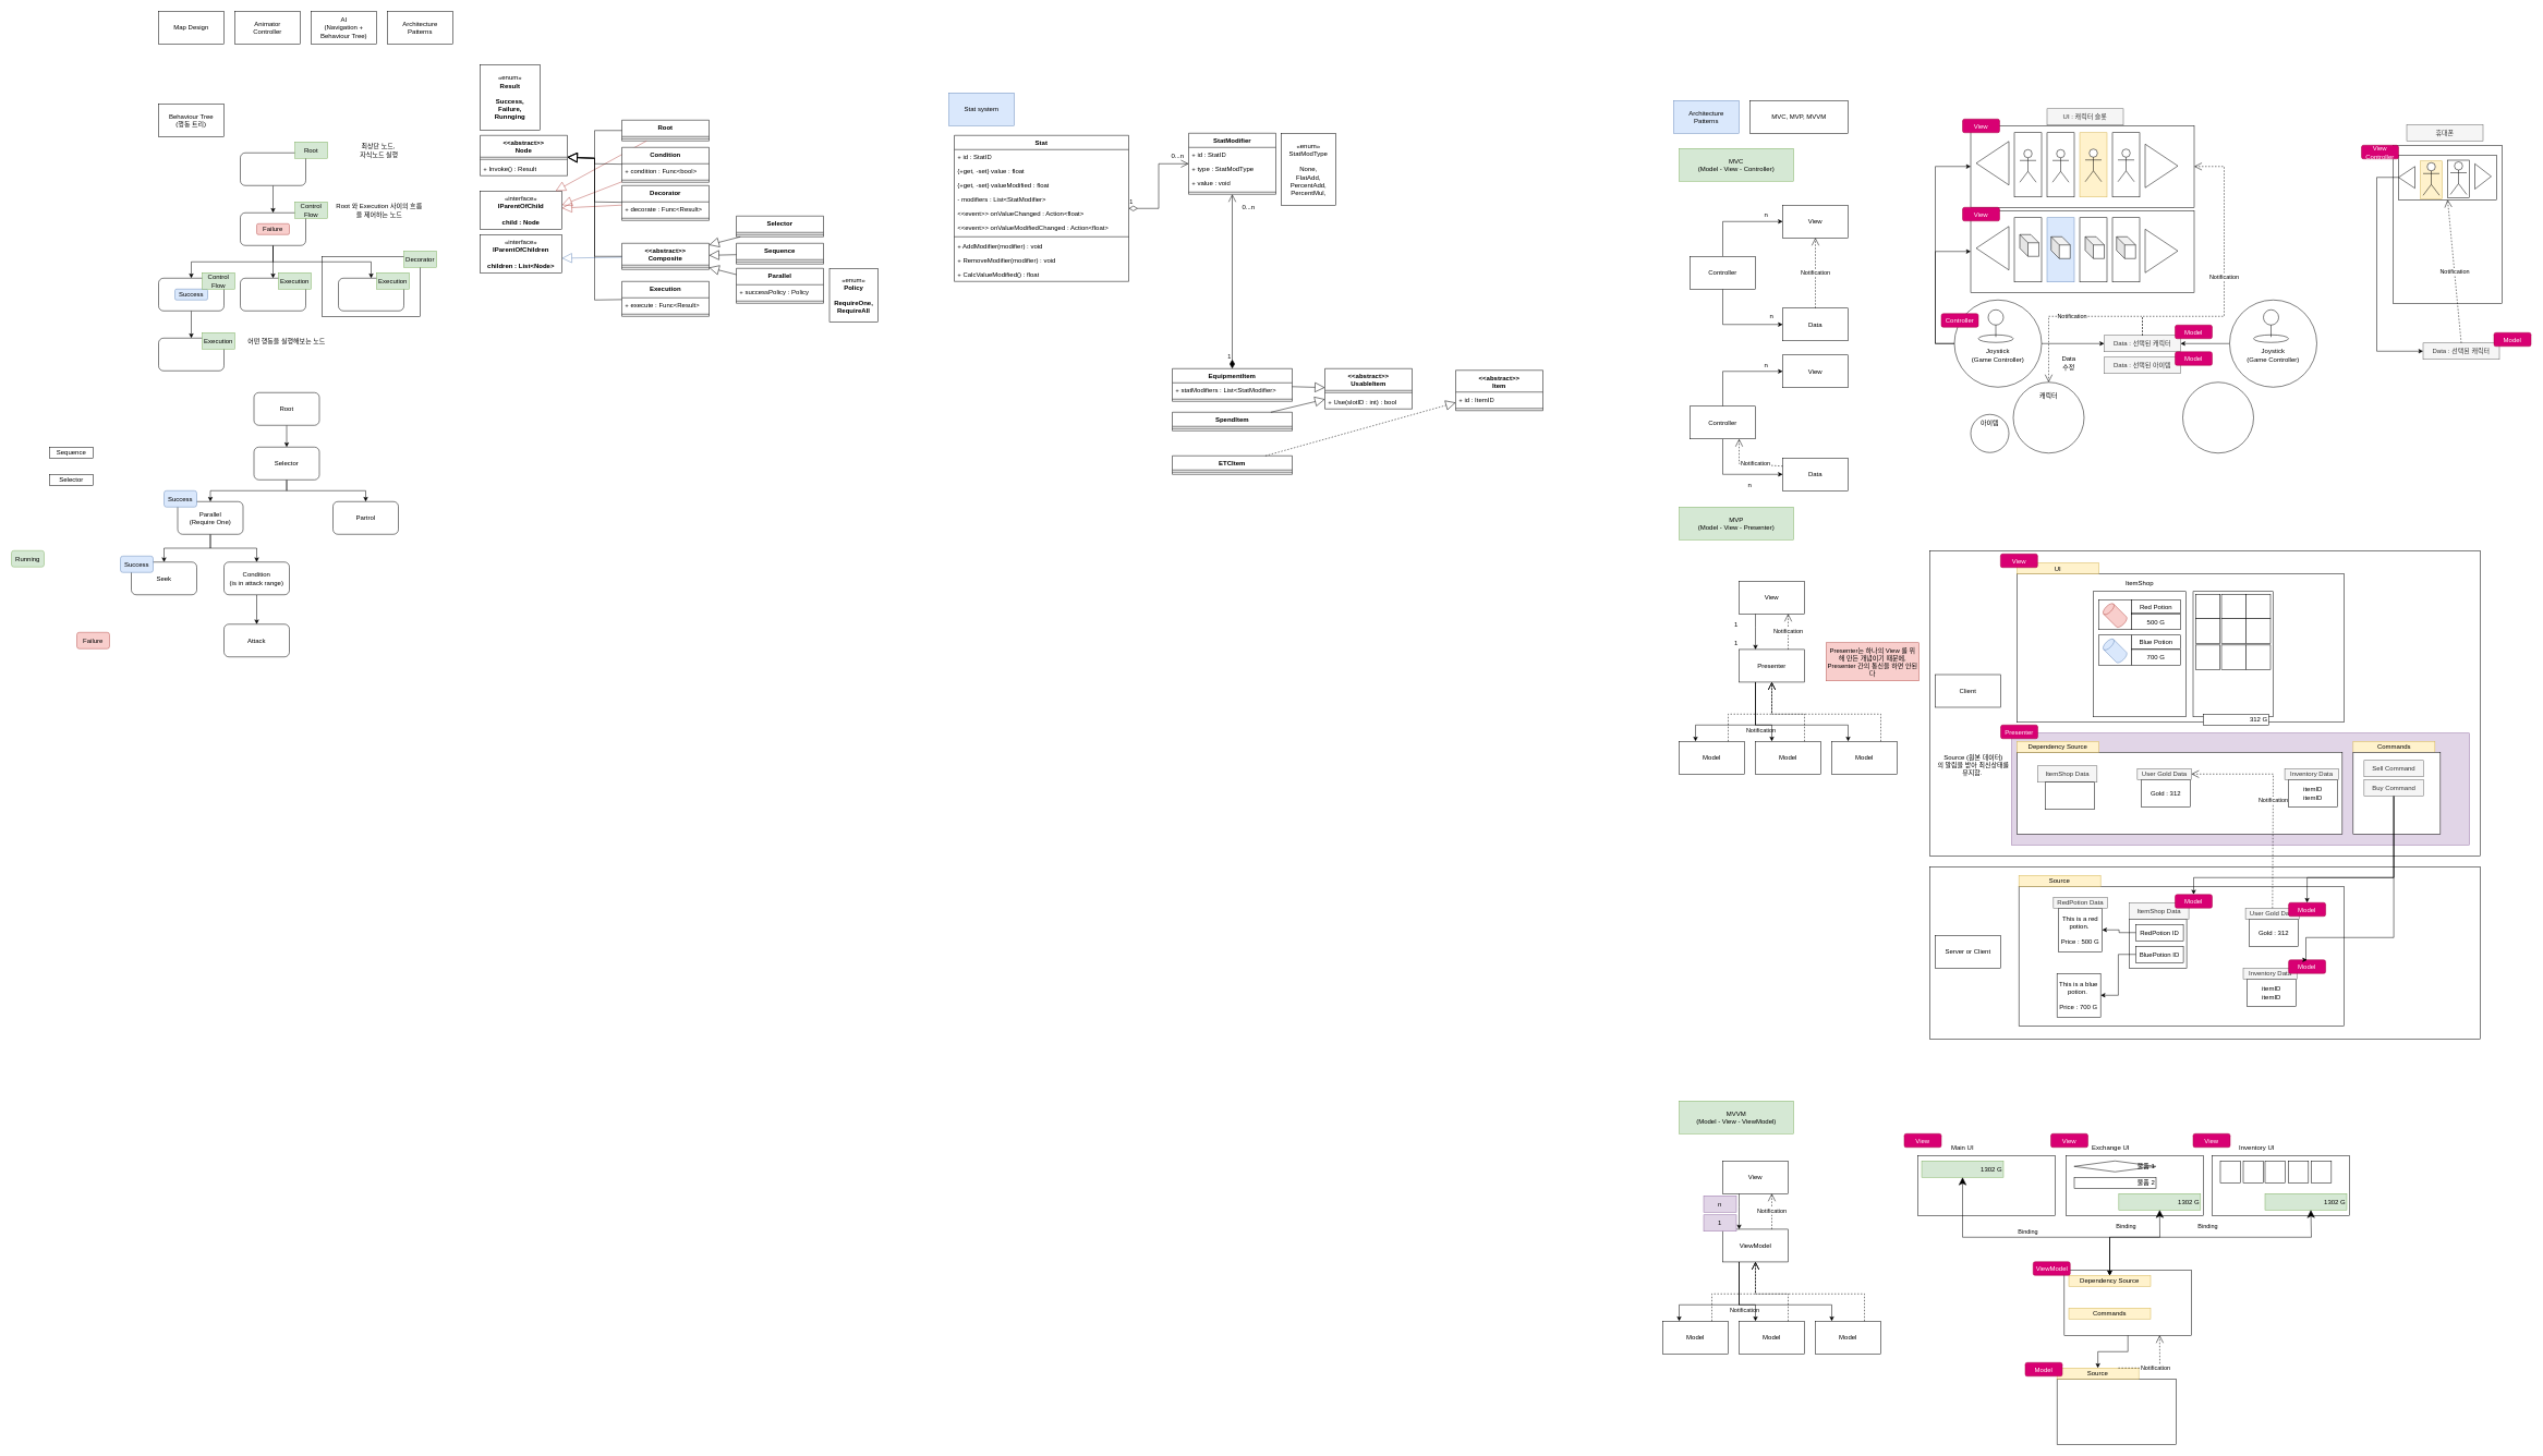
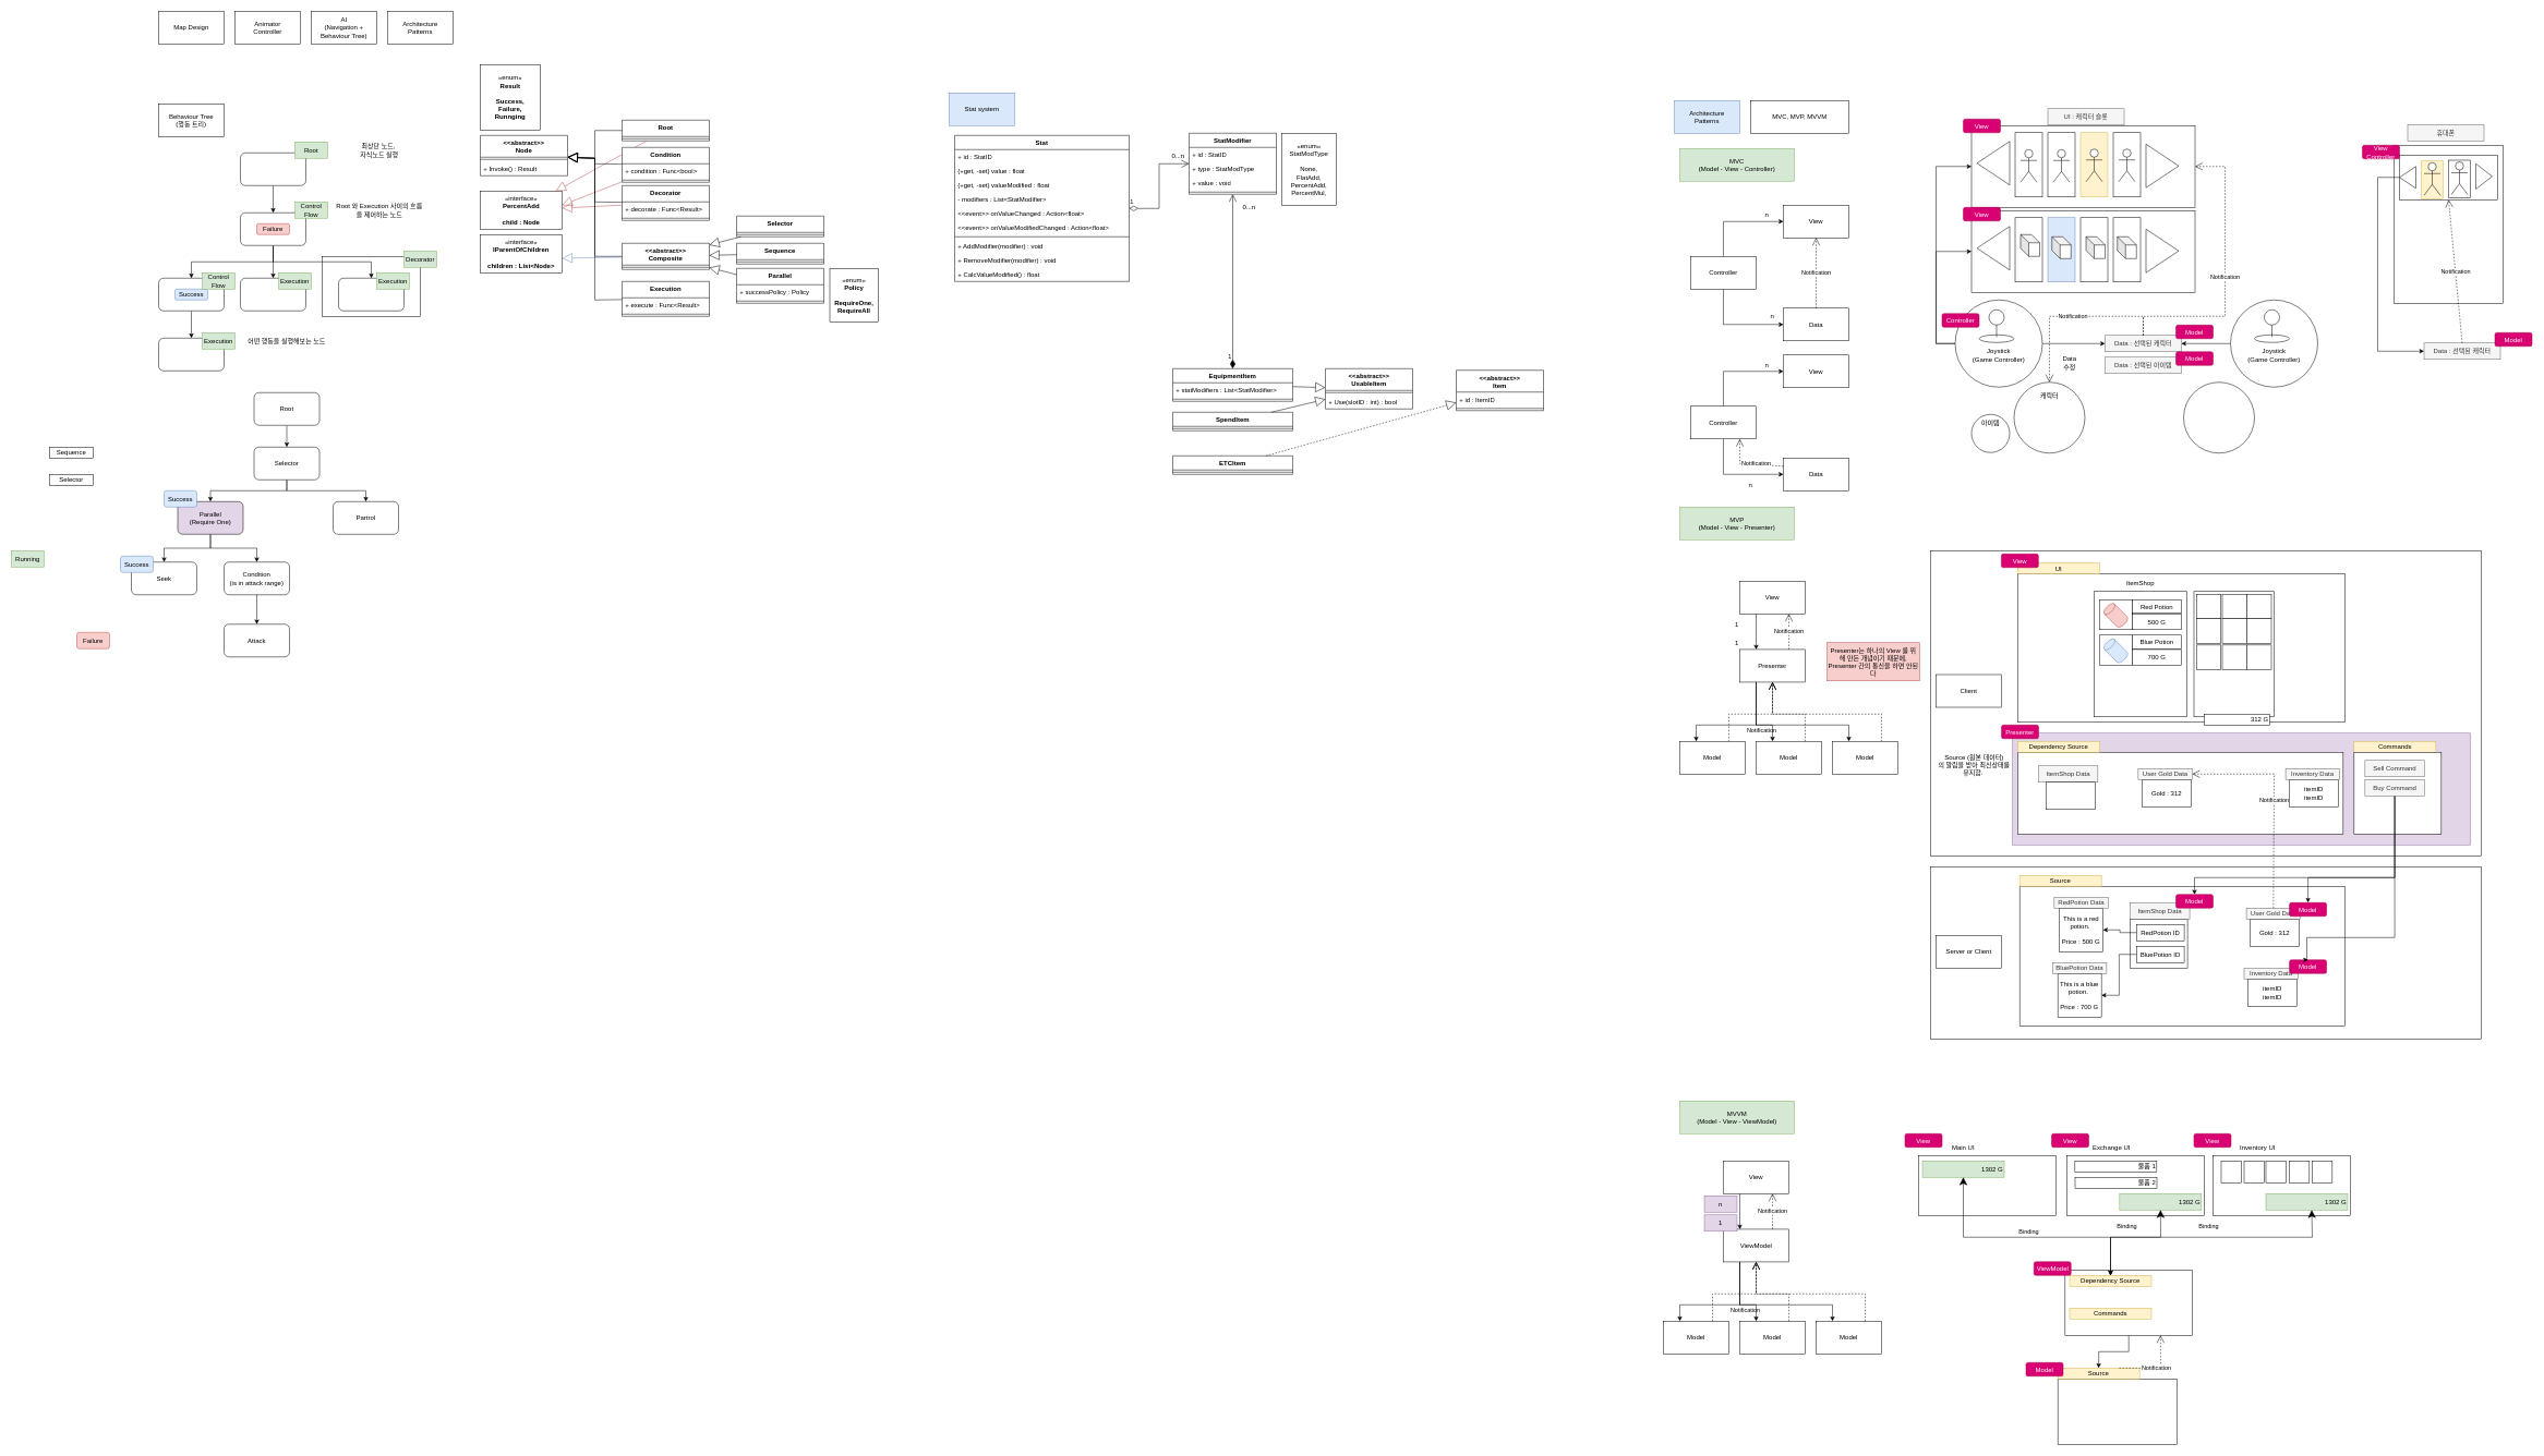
- <mxCell id="50" value="«interface»&lt;br&gt;&lt;b&gt;IParentOfChild&lt;br&gt;&lt;br&gt;child : Node&lt;br&gt;&lt;/b&gt;" style="html=1;whiteSpace=wrap;" parent="1" vertex="1"><mxGeometry x="880" y="350" width="150" height="70" as="geometry" /></mxCell>
+ <mxCell id="50" value="«interface»&lt;br&gt;&lt;b&gt;PercentAdd&lt;br&gt;&lt;br&gt;child : Node&lt;br&gt;&lt;/b&gt;" style="html=1;whiteSpace=wrap;" parent="1" vertex="1"><mxGeometry x="880" y="350" width="150" height="70" as="geometry" /></mxCell>
- <mxCell id="88" value="Parallel&lt;br&gt;(Require One)" style="rounded=1;whiteSpace=wrap;html=1;" parent="1" vertex="1"><mxGeometry x="325" y="920" width="120" height="60" as="geometry" /></mxCell>
+ <mxCell id="88" value="Parallel&lt;br&gt;(Require One)" style="rounded=1;whiteSpace=wrap;html=1;fillColor=#e1d5e7;" parent="1" vertex="1"><mxGeometry x="325" y="920" width="120" height="60" as="geometry" /></mxCell>
- <mxCell id="91" value="Running" style="rounded=1;whiteSpace=wrap;html=1;fillColor=#d5e8d4;strokeColor=#82b366;" parent="1" vertex="1"><mxGeometry x="20" y="1010" width="60" height="30" as="geometry" /></mxCell>
+ <mxCell id="91" value="Running" style="whiteSpace=wrap;html=1;fillColor=#d5e8d4;strokeColor=#82b366;rounded=0;" parent="1" vertex="1"><mxGeometry x="20" y="1010" width="60" height="30" as="geometry" /></mxCell>
+ <mxCell id="242" value="BluePotion Data" style="text;html=1;strokeColor=#666666;fillColor=#f5f5f5;align=center;verticalAlign=middle;whiteSpace=wrap;rounded=0;fontColor=#333333;" vertex="1" parent="1"><mxGeometry x="3763.82" y="1766" width="99" height="20" as="geometry" /></mxCell>
- <mxCell id="302" value="물품 1" style="rhombus;whiteSpace=wrap;html=1;align=right;" vertex="1" parent="1"><mxGeometry x="3804.65" y="2130" width="150" height="20" as="geometry" /></mxCell>
+ <mxCell id="302" value="물품 1" style="rounded=0;whiteSpace=wrap;html=1;align=right;" vertex="1" parent="1"><mxGeometry x="3804.65" y="2130" width="150" height="20" as="geometry" /></mxCell>
